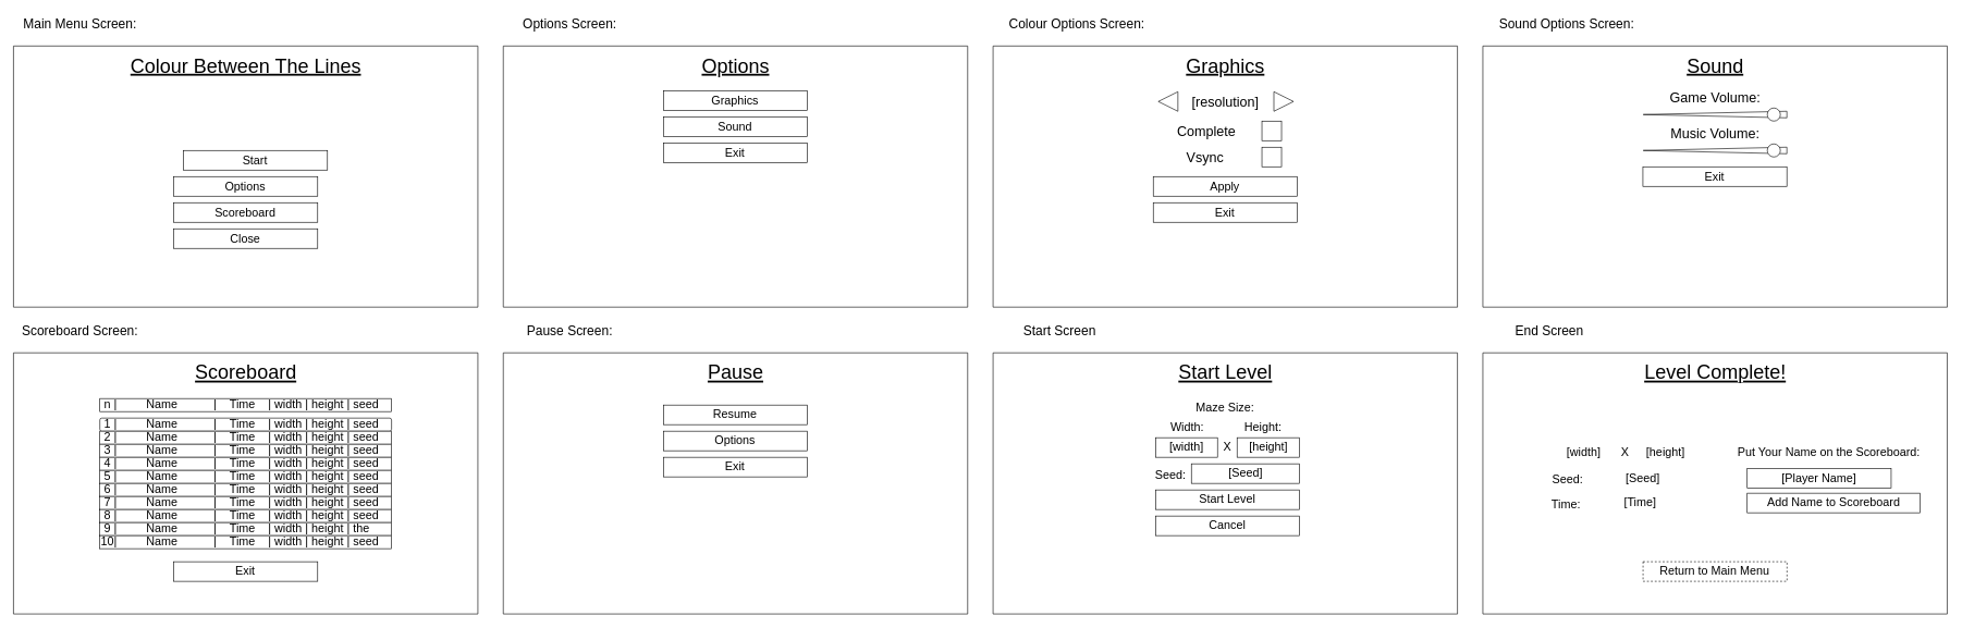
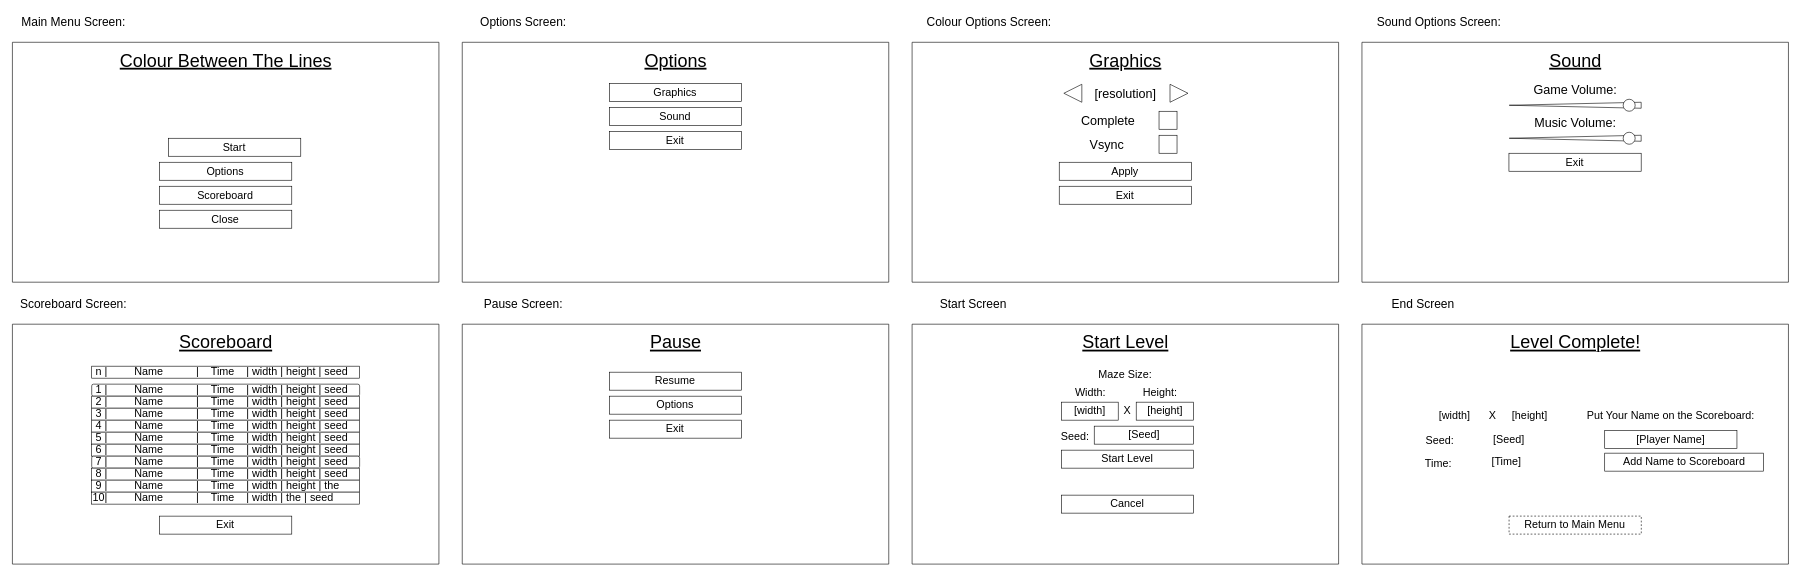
- <mxCell id="82" value="Put Your Name on the Scoreboard:" style="rounded=0;whiteSpace=wrap;html=1;fontSize=18;fillColor=none;strokeColor=none;" vertex="1" parent="71"><mxGeometry x="384.99" y="137.5" width="290.01" height="30" as="geometry" /></mxCell>
+ <mxCell id="82" value="Put Your Name on the Scoreboard:" style="rounded=0;whiteSpace=wrap;html=1;fontSize=18;fillColor=none;strokeColor=none;" vertex="1" parent="71"><mxGeometry x="369.99" y="137.5" width="290.01" height="30" as="geometry" /></mxCell>
- <mxCell id="47" value="&amp;nbsp;7 |&amp;nbsp; &amp;nbsp; &amp;nbsp; &amp;nbsp; &amp;nbsp;Name&amp;nbsp; &amp;nbsp; &amp;nbsp; &amp;nbsp; &amp;nbsp; &amp;nbsp;|&amp;nbsp; &amp;nbsp; Time&amp;nbsp; &amp;nbsp; | width | height | seed&amp;nbsp;" style="rounded=0;whiteSpace=wrap;html=1;fontSize=18;fillColor=default;align=left;" vertex="1" parent="37"><mxGeometry x="132.19" y="220" width="446.69" height="20" as="geometry" /></mxCell>
+ <mxCell id="47" value="&amp;nbsp;7 |&amp;nbsp; &amp;nbsp; &amp;nbsp; &amp;nbsp; &amp;nbsp;Name&amp;nbsp; &amp;nbsp; &amp;nbsp; &amp;nbsp; &amp;nbsp; &amp;nbsp;|&amp;nbsp; &amp;nbsp; Time&amp;nbsp; &amp;nbsp; | width | height | seed&amp;nbsp;" style="whiteSpace=wrap;html=1;fontSize=18;fillColor=default;align=left;rounded=1;" vertex="1" parent="37"><mxGeometry x="132.19" y="220" width="446.69" height="20" as="geometry" /></mxCell>
- <mxCell id="61" value="Cancel" style="rounded=0;whiteSpace=wrap;html=1;fontSize=18;fillColor=default;" vertex="1" parent="58"><mxGeometry x="248.98" y="250" width="220.46" height="30" as="geometry" /></mxCell>
+ <mxCell id="61" value="Cancel" style="rounded=0;whiteSpace=wrap;html=1;fontSize=18;fillColor=default;" vertex="1" parent="58"><mxGeometry x="248.98" y="285" width="220.46" height="30" as="geometry" /></mxCell>
- <mxCell id="50" value="10|&amp;nbsp; &amp;nbsp; &amp;nbsp; &amp;nbsp; &amp;nbsp;Name&amp;nbsp; &amp;nbsp; &amp;nbsp; &amp;nbsp; &amp;nbsp; &amp;nbsp;|&amp;nbsp; &amp;nbsp; Time&amp;nbsp; &amp;nbsp; | width | height | seed&amp;nbsp;" style="rounded=0;whiteSpace=wrap;html=1;fontSize=18;fillColor=default;align=left;" vertex="1" parent="37"><mxGeometry x="132.19" y="280" width="446.69" height="20" as="geometry" /></mxCell>
+ <mxCell id="50" value="10|&amp;nbsp; &amp;nbsp; &amp;nbsp; &amp;nbsp; &amp;nbsp;Name&amp;nbsp; &amp;nbsp; &amp;nbsp; &amp;nbsp; &amp;nbsp; &amp;nbsp;|&amp;nbsp; &amp;nbsp; Time&amp;nbsp; &amp;nbsp; | width | the | seed&amp;nbsp;" style="rounded=0;whiteSpace=wrap;html=1;fontSize=18;fillColor=default;align=left;" vertex="1" parent="37"><mxGeometry x="132.19" y="280" width="446.69" height="20" as="geometry" /></mxCell>
